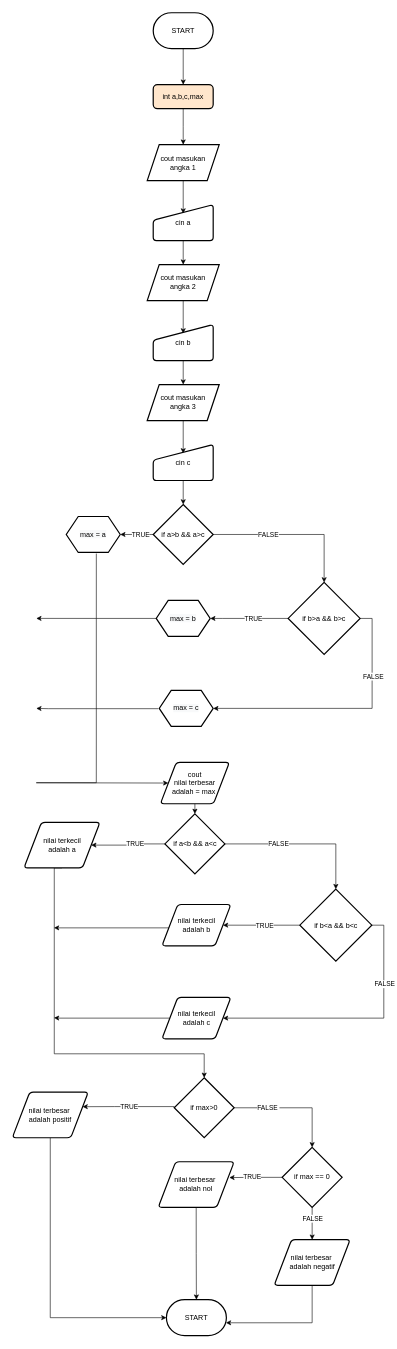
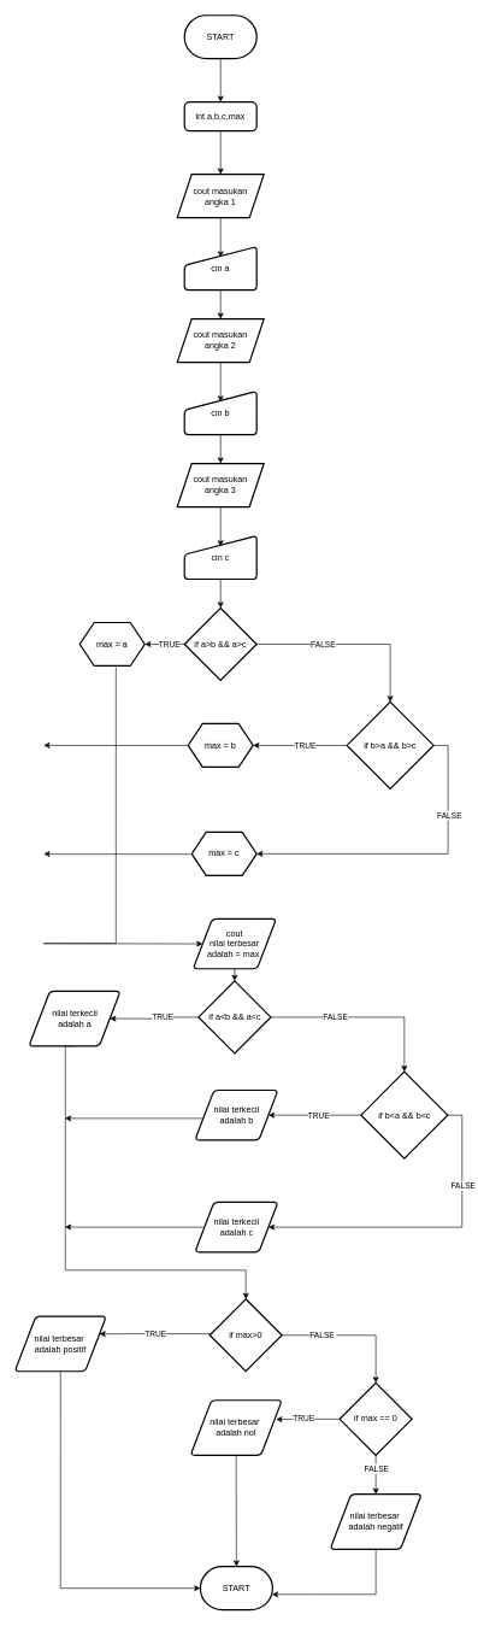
- <mxCell id="63" value="int a,b,c,max" style="rounded=1;whiteSpace=wrap;html=1;absoluteArcSize=1;arcSize=14;strokeWidth=2;fillColor=#ffe6cc;" vertex="1" parent="1"><mxGeometry x="255" y="140" width="100" height="40" as="geometry" /></mxCell>
+ <mxCell id="63" value="int a,b,c,max" style="rounded=1;whiteSpace=wrap;html=1;absoluteArcSize=1;arcSize=14;strokeWidth=2;" vertex="1" parent="1"><mxGeometry x="255" y="140" width="100" height="40" as="geometry" /></mxCell>
